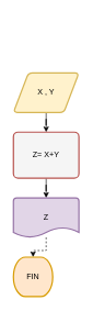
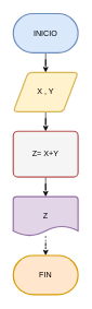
+ <mxCell id="3" value="INICIO" style="strokeWidth=2;html=1;shape=mxgraph.flowchart.terminator;whiteSpace=wrap;fillColor=#dae8fc;strokeColor=#6c8ebf;" parent="1" vertex="1"><mxGeometry x="20" y="20" width="100" height="60" as="geometry" /></mxCell>
+ <mxCell id="2" value="" style="edgeStyle=orthogonalEdgeStyle;rounded=0;orthogonalLoop=1;jettySize=auto;html=1;" edge="1" parent="1" source="3" target="5"><mxGeometry relative="1" as="geometry" /></mxCell>
- <mxCell id="10" value="FIN" style="strokeWidth=2;html=1;shape=mxgraph.flowchart.terminator;whiteSpace=wrap;fillColor=#ffe6cc;strokeColor=#d79b00;" parent="1" vertex="1"><mxGeometry x="20" y="390" width="60" height="60" as="geometry" /></mxCell>
+ <mxCell id="10" value="FIN" style="strokeWidth=2;html=1;shape=mxgraph.flowchart.terminator;whiteSpace=wrap;fillColor=#ffe6cc;strokeColor=#d79b00;" parent="1" vertex="1"><mxGeometry x="20" y="390" width="100" height="60" as="geometry" /></mxCell>
